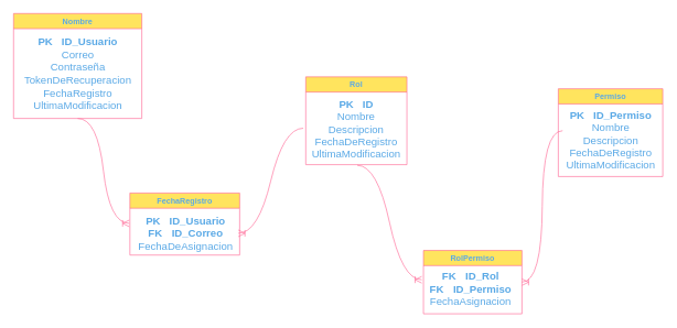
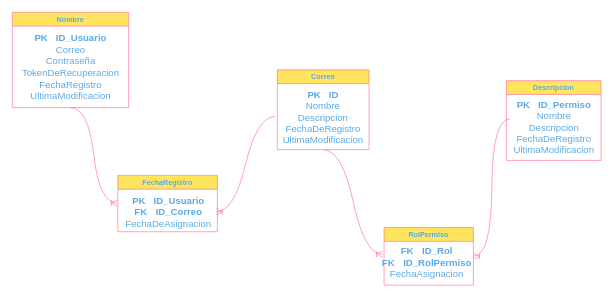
- <mxCell id="6" value="Rol" style="swimlane;whiteSpace=wrap;html=1;labelBackgroundColor=none;fillColor=#FFE45E;strokeColor=#FF6392;fontColor=#5AA9E6;" vertex="1" parent="1"><mxGeometry x="462" y="116" width="153" height="133" as="geometry" /></mxCell>
+ <mxCell id="6" value="Correo" style="swimlane;whiteSpace=wrap;html=1;labelBackgroundColor=none;fillColor=#FFE45E;strokeColor=#FF6392;fontColor=#5AA9E6;" vertex="1" parent="1"><mxGeometry x="462" y="116" width="153" height="133" as="geometry" /></mxCell>
- <mxCell id="12" value="Permiso" style="swimlane;whiteSpace=wrap;html=1;labelBackgroundColor=none;fillColor=#FFE45E;strokeColor=#FF6392;fontColor=#5AA9E6;" vertex="1" parent="11"><mxGeometry width="158" height="133" as="geometry" /></mxCell>
+ <mxCell id="12" value="Descripcion" style="swimlane;whiteSpace=wrap;html=1;labelBackgroundColor=none;fillColor=#FFE45E;strokeColor=#FF6392;fontColor=#5AA9E6;" vertex="1" parent="11"><mxGeometry width="158" height="133" as="geometry" /></mxCell>
- <mxCell id="10" value="&lt;b&gt;FK&lt;span style=&quot;white-space: pre;&quot;&gt;&#09;&lt;/span&gt;ID_Rol&lt;/b&gt;&lt;div&gt;&lt;b&gt;FK&lt;span style=&quot;white-space: pre;&quot;&gt;&#09;&lt;/span&gt;ID_Permiso&lt;/b&gt;&lt;/div&gt;&lt;div&gt;FechaAsignacion&lt;/div&gt;" style="text;html=1;align=center;verticalAlign=middle;resizable=0;points=[];autosize=1;strokeColor=none;fillColor=none;fontSize=16;labelBackgroundColor=none;fontColor=#5AA9E6;" vertex="1" parent="9"><mxGeometry y="23" width="142" height="70" as="geometry" /></mxCell>
+ <mxCell id="10" value="&lt;b&gt;FK&lt;span style=&quot;white-space: pre;&quot;&gt;&#09;&lt;/span&gt;ID_Rol&lt;/b&gt;&lt;div&gt;&lt;b&gt;FK&lt;span style=&quot;white-space: pre;&quot;&gt;&#09;&lt;/span&gt;ID_RolPermiso&lt;/b&gt;&lt;/div&gt;&lt;div&gt;FechaAsignacion&lt;/div&gt;" style="text;html=1;align=center;verticalAlign=middle;resizable=0;points=[];autosize=1;strokeColor=none;fillColor=none;fontSize=16;labelBackgroundColor=none;fontColor=#5AA9E6;" vertex="1" parent="9"><mxGeometry y="23" width="142" height="70" as="geometry" /></mxCell>
